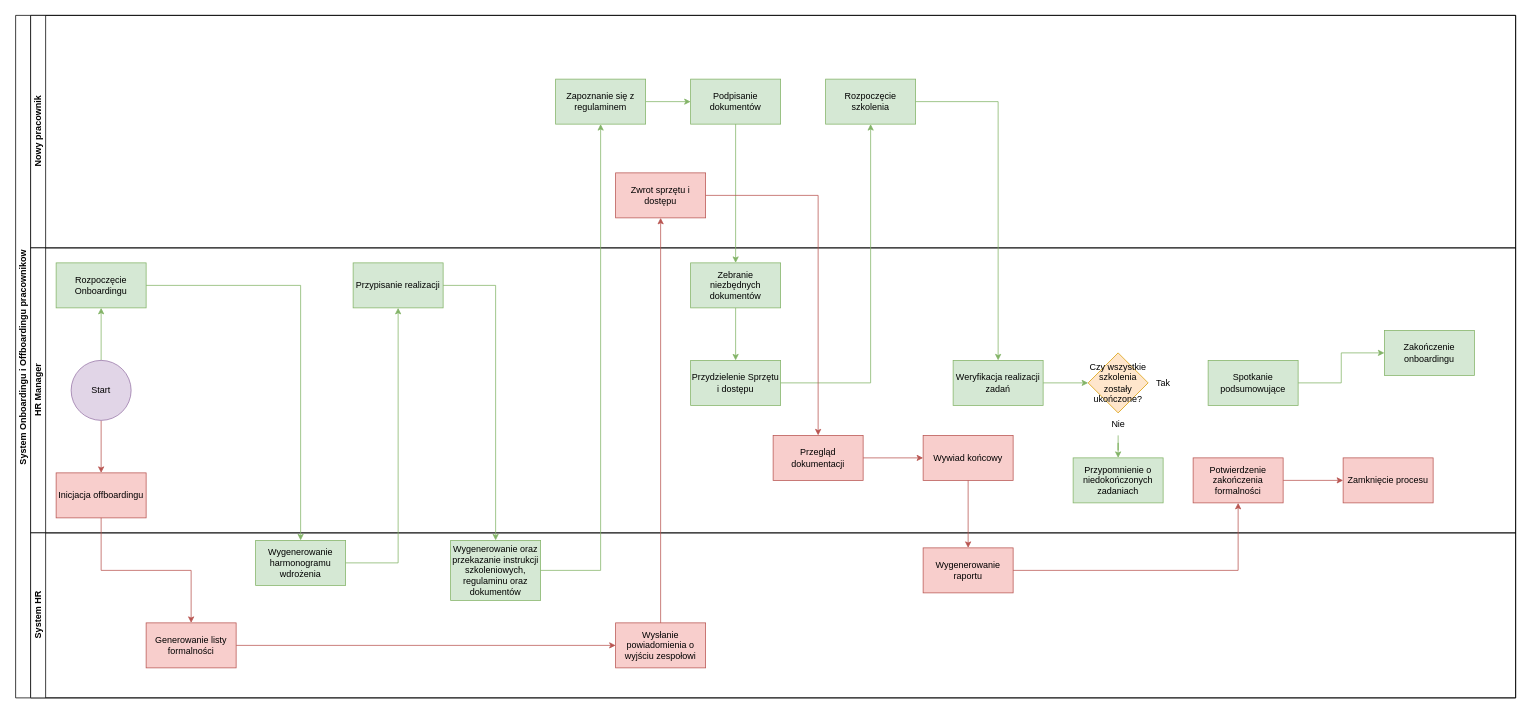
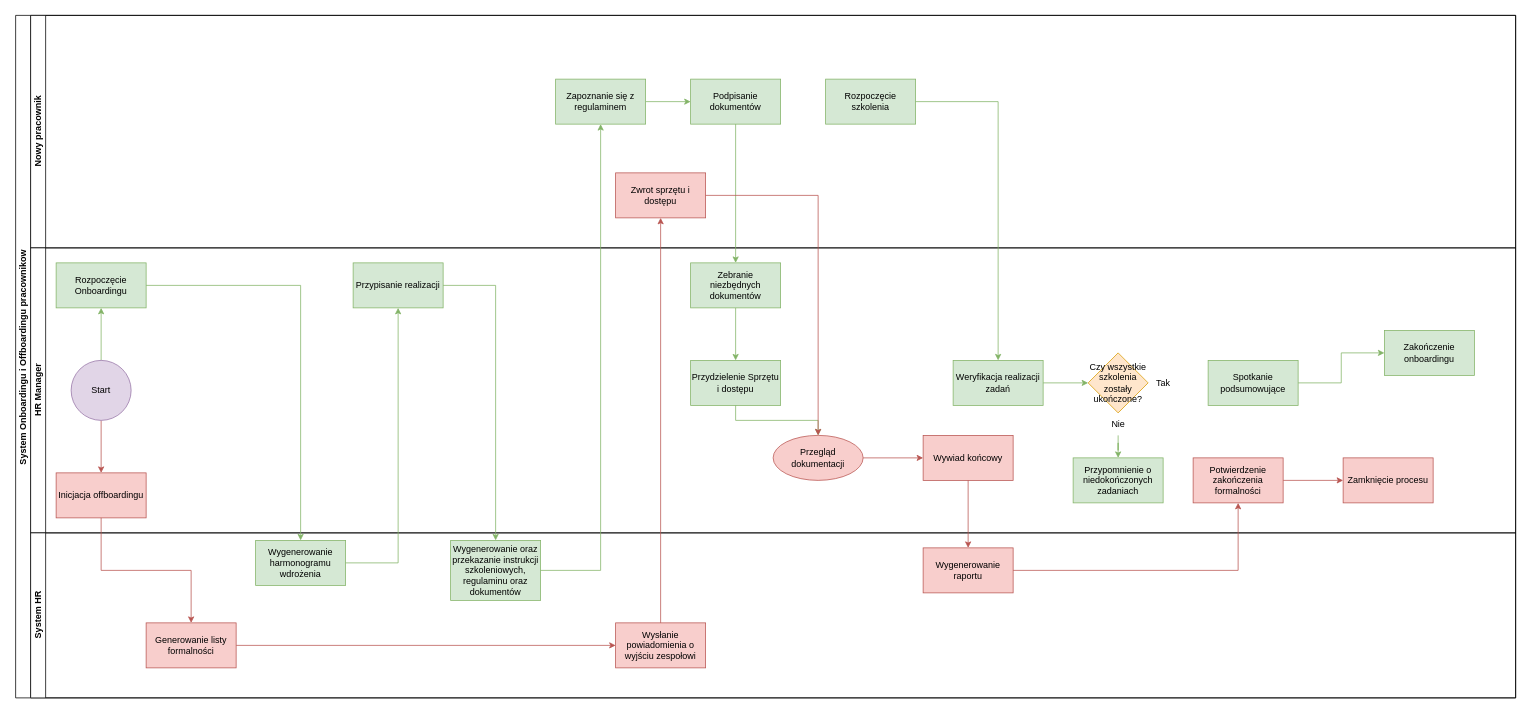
- <mxCell id="47" value="" style="edgeStyle=orthogonalEdgeStyle;rounded=0;orthogonalLoop=1;jettySize=auto;html=1;fillColor=#d5e8d4;strokeColor=#82b366;" edge="1" parent="2" source="18" target="7"><mxGeometry relative="1" as="geometry" /></mxCell>
+ <mxCell id="47" value="" style="edgeStyle=orthogonalEdgeStyle;rounded=0;orthogonalLoop=1;jettySize=auto;html=1;fillColor=#d5e8d4;strokeColor=#82b366;" edge="1" parent="2" source="18" target="30"><mxGeometry relative="1" as="geometry" /></mxCell>
- <mxCell id="30" value="Przegląd dokumentacji" style="whiteSpace=wrap;html=1;fillColor=#f8cecc;strokeColor=#b85450;" vertex="1" parent="9"><mxGeometry x="990" y="250" width="120" height="60" as="geometry" /></mxCell>
+ <mxCell id="30" value="Przegląd dokumentacji" style="ellipse;whiteSpace=wrap;html=1;fillColor=#f8cecc;strokeColor=#b85450;" vertex="1" parent="9"><mxGeometry x="990" y="250" width="120" height="60" as="geometry" /></mxCell>
